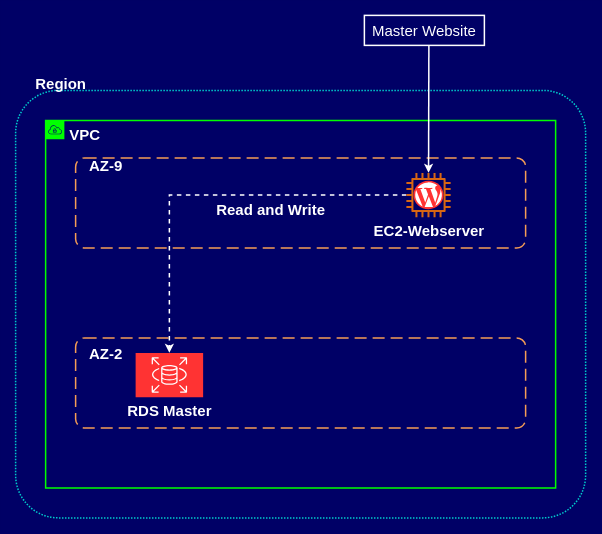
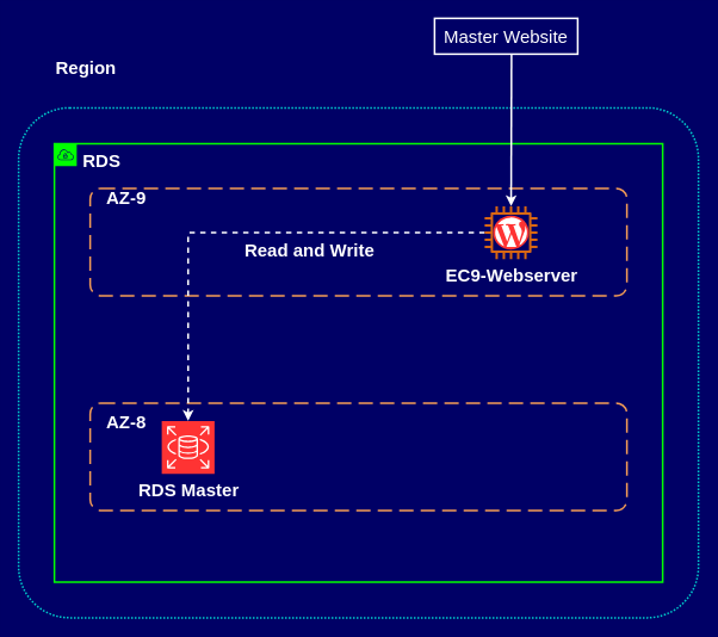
- <mxCell id="5" value="&lt;font color=&quot;#ffffff&quot;&gt;&lt;span style=&quot;font-size: 20px&quot;&gt;&lt;b&gt;Region&lt;/b&gt;&lt;/span&gt;&lt;/font&gt;" style="text;html=1;resizable=0;autosize=1;align=center;verticalAlign=middle;points=[];fillColor=none;strokeColor=none;rounded=0;" vertex="1" parent="1"><mxGeometry x="40" y="100" width="80" height="20" as="geometry" /></mxCell>
+ <mxCell id="5" value="&lt;font color=&quot;#ffffff&quot;&gt;&lt;span style=&quot;font-size: 20px&quot;&gt;&lt;b&gt;Region&lt;/b&gt;&lt;/span&gt;&lt;/font&gt;" style="text;html=1;resizable=0;autosize=1;align=center;verticalAlign=middle;points=[];fillColor=none;strokeColor=none;rounded=0;" vertex="1" parent="1"><mxGeometry x="55" y="65" width="80" height="20" as="geometry" /></mxCell>
- <mxCell id="3" value="&lt;font style=&quot;font-size: 20px&quot; color=&quot;#ffffff&quot;&gt;&lt;b&gt;VPC&lt;/b&gt;&lt;/font&gt;" style="points=[[0,0],[0.25,0],[0.5,0],[0.75,0],[1,0],[1,0.25],[1,0.5],[1,0.75],[1,1],[0.75,1],[0.5,1],[0.25,1],[0,1],[0,0.75],[0,0.5],[0,0.25]];outlineConnect=0;gradientColor=none;html=1;whiteSpace=wrap;fontSize=12;fontStyle=0;shape=mxgraph.aws4.group;grIcon=mxgraph.aws4.group_vpc;fillColor=none;verticalAlign=top;align=left;spacingLeft=30;fontColor=#AAB7B8;dashed=0;strokeColor=#00FF00;strokeWidth=2;" vertex="1" parent="1"><mxGeometry x="60" y="160" width="680" height="490" as="geometry" /></mxCell>
+ <mxCell id="3" value="&lt;font style=&quot;font-size: 20px&quot; color=&quot;#ffffff&quot;&gt;&lt;b&gt;RDS&lt;/b&gt;&lt;/font&gt;" style="points=[[0,0],[0.25,0],[0.5,0],[0.75,0],[1,0],[1,0.25],[1,0.5],[1,0.75],[1,1],[0.75,1],[0.5,1],[0.25,1],[0,1],[0,0.75],[0,0.5],[0,0.25]];outlineConnect=0;gradientColor=none;html=1;whiteSpace=wrap;fontSize=12;fontStyle=0;shape=mxgraph.aws4.group;grIcon=mxgraph.aws4.group_vpc;fillColor=none;verticalAlign=top;align=left;spacingLeft=30;fontColor=#AAB7B8;dashed=0;strokeColor=#00FF00;strokeWidth=2;" vertex="1" parent="1"><mxGeometry x="60" y="160" width="680" height="490" as="geometry" /></mxCell>
- <mxCell id="12" value="&lt;font color=&quot;#ffffff&quot;&gt;&lt;span style=&quot;font-size: 20px&quot;&gt;&lt;b&gt;Read and Write&lt;/b&gt;&lt;/span&gt;&lt;/font&gt;" style="text;html=1;resizable=0;autosize=1;align=center;verticalAlign=middle;points=[];fillColor=none;strokeColor=none;rounded=0;" vertex="1" parent="1"><mxGeometry x="280" y="269" width="160" height="20" as="geometry" /></mxCell>
+ <mxCell id="12" value="&lt;font color=&quot;#ffffff&quot;&gt;&lt;span style=&quot;font-size: 20px&quot;&gt;&lt;b&gt;Read and Write&lt;/b&gt;&lt;/span&gt;&lt;/font&gt;" style="text;html=1;resizable=0;autosize=1;align=center;verticalAlign=middle;points=[];fillColor=none;strokeColor=none;rounded=0;" vertex="1" parent="1"><mxGeometry x="265" y="269" width="160" height="20" as="geometry" /></mxCell>
- <mxCell id="11" value="&lt;b&gt;&lt;font style=&quot;font-size: 20px&quot; color=&quot;#ffffff&quot;&gt;EC2-Webserver&lt;/font&gt;&lt;/b&gt;" style="outlineConnect=0;fontColor=#232F3E;gradientColor=none;fillColor=#D86613;verticalLabelPosition=bottom;verticalAlign=top;align=center;html=1;fontSize=12;fontStyle=0;aspect=fixed;pointerEvents=1;shape=mxgraph.aws4.instance2;strokeWidth=1;strokeColor=#FF8000;" vertex="1" parent="1"><mxGeometry x="541" y="230" width="59" height="59" as="geometry" /></mxCell>
+ <mxCell id="11" value="&lt;b&gt;&lt;font style=&quot;font-size: 20px&quot; color=&quot;#ffffff&quot;&gt;EC9-Webserver&lt;/font&gt;&lt;/b&gt;" style="outlineConnect=0;fontColor=#232F3E;gradientColor=none;fillColor=#D86613;verticalLabelPosition=bottom;verticalAlign=top;align=center;html=1;fontSize=12;fontStyle=0;aspect=fixed;pointerEvents=1;shape=mxgraph.aws4.instance2;strokeWidth=1;strokeColor=#FF8000;" vertex="1" parent="1"><mxGeometry x="541" y="230" width="59" height="59" as="geometry" /></mxCell>
- <mxCell id="8" value="&lt;font color=&quot;#ffffff&quot;&gt;&lt;span style=&quot;font-size: 20px&quot;&gt;&lt;b&gt;AZ-2&lt;/b&gt;&lt;/span&gt;&lt;/font&gt;" style="text;html=1;resizable=0;autosize=1;align=center;verticalAlign=middle;points=[];fillColor=none;strokeColor=none;rounded=0;" vertex="1" parent="1"><mxGeometry x="110" y="460" width="60" height="20" as="geometry" /></mxCell>
+ <mxCell id="8" value="&lt;font color=&quot;#ffffff&quot;&gt;&lt;span style=&quot;font-size: 20px&quot;&gt;&lt;b&gt;AZ-8&lt;/b&gt;&lt;/span&gt;&lt;/font&gt;" style="text;html=1;resizable=0;autosize=1;align=center;verticalAlign=middle;points=[];fillColor=none;strokeColor=none;rounded=0;" vertex="1" parent="1"><mxGeometry x="110" y="460" width="60" height="20" as="geometry" /></mxCell>
- <mxCell id="9" value="&lt;b&gt;&lt;font style=&quot;font-size: 20px&quot; color=&quot;#ffffff&quot;&gt;RDS Master&lt;/font&gt;&lt;/b&gt;" style="outlineConnect=0;fontColor=#232F3E;gradientDirection=north;strokeColor=#ffffff;dashed=0;verticalLabelPosition=bottom;verticalAlign=top;align=center;html=1;fontSize=12;fontStyle=0;aspect=fixed;shape=mxgraph.aws4.resourceIcon;resIcon=mxgraph.aws4.rds;fillColor=#FF3333;" vertex="1" parent="1"><mxGeometry x="180" y="470" width="90" height="59" as="geometry" /></mxCell>
+ <mxCell id="9" value="&lt;b&gt;&lt;font style=&quot;font-size: 20px&quot; color=&quot;#ffffff&quot;&gt;RDS Master&lt;/font&gt;&lt;/b&gt;" style="outlineConnect=0;fontColor=#232F3E;gradientDirection=north;strokeColor=#ffffff;dashed=0;verticalLabelPosition=bottom;verticalAlign=top;align=center;html=1;fontSize=12;fontStyle=0;aspect=fixed;shape=mxgraph.aws4.resourceIcon;resIcon=mxgraph.aws4.rds;fillColor=#FF3333;" vertex="1" parent="1"><mxGeometry x="180" y="470" width="59" height="59" as="geometry" /></mxCell>
